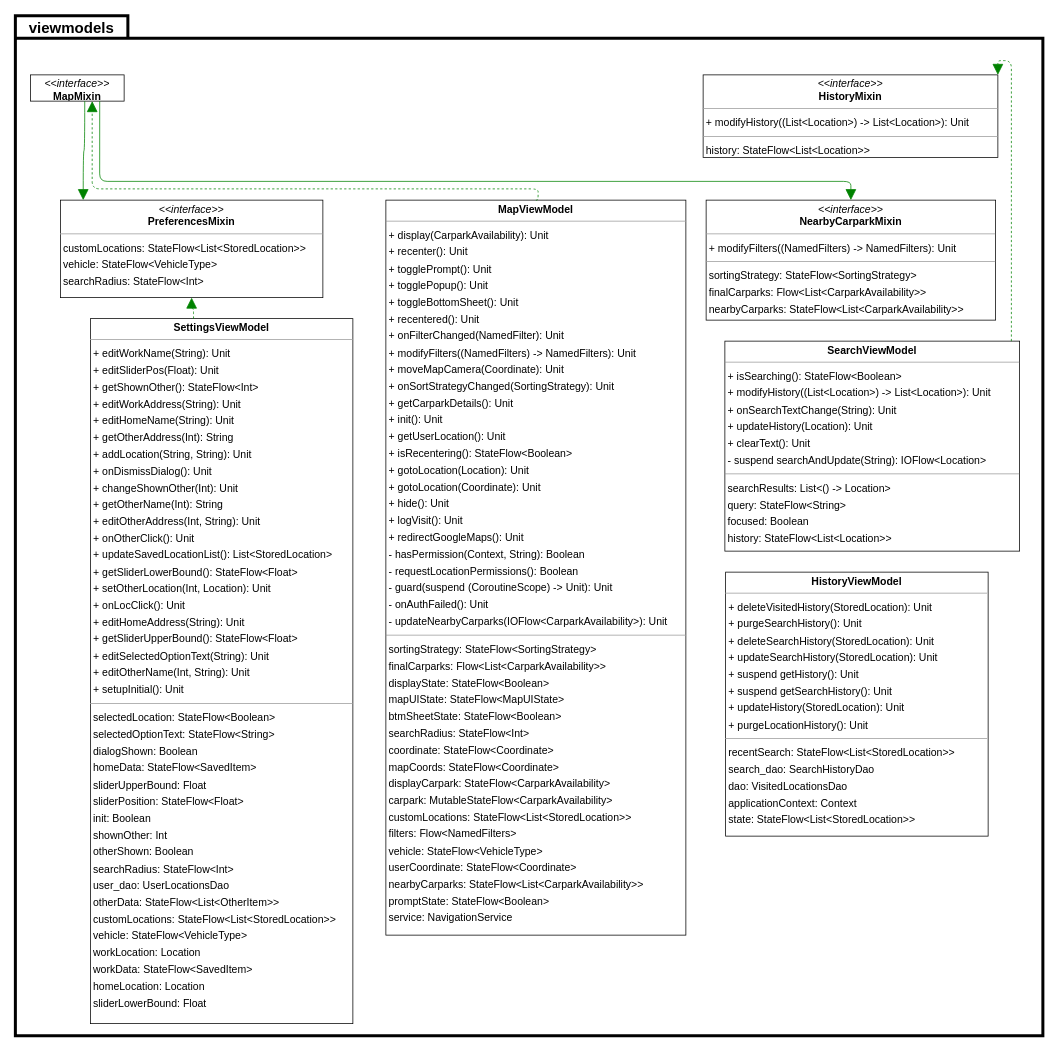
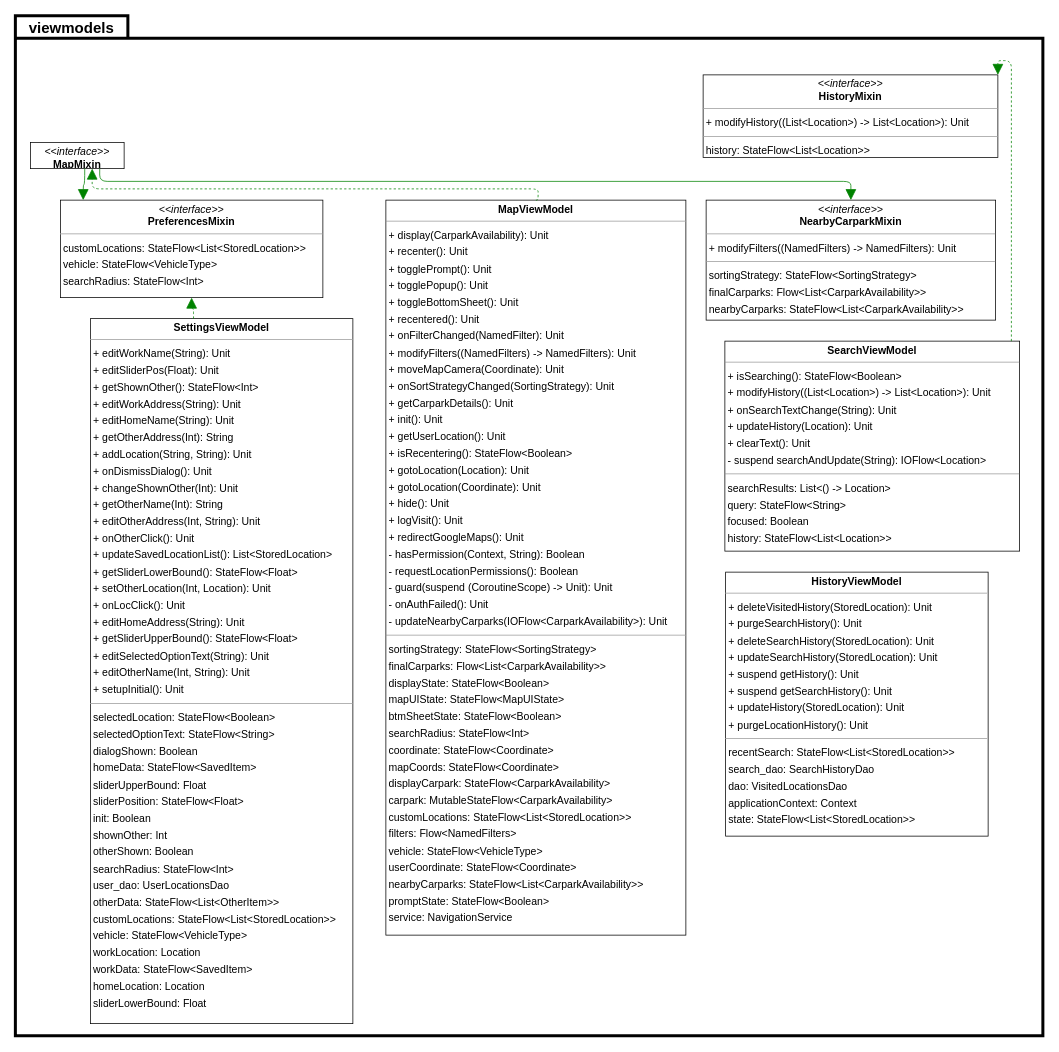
- <mxCell id="6" value="&lt;p style=&quot;margin:0px;margin-top:4px;text-align:center;&quot;&gt;&lt;i&gt;&amp;lt;&amp;lt;interface&amp;gt;&amp;gt;&lt;/i&gt;&lt;br/&gt;&lt;b&gt;MapMixin&lt;/b&gt;&lt;/p&gt;&lt;hr size=&quot;1&quot;/&gt;" style="verticalAlign=top;align=left;overflow=fill;fontSize=14;fontFamily=Helvetica;html=1;rounded=0;shadow=0;comic=0;labelBackgroundColor=none;strokeWidth=1;" vertex="1" parent="2"><mxGeometry x="20" y="79" width="125" height="35" as="geometry" /></mxCell>
+ <mxCell id="6" value="&lt;p style=&quot;margin:0px;margin-top:4px;text-align:center;&quot;&gt;&lt;i&gt;&amp;lt;&amp;lt;interface&amp;gt;&amp;gt;&lt;/i&gt;&lt;br/&gt;&lt;b&gt;MapMixin&lt;/b&gt;&lt;/p&gt;&lt;hr size=&quot;1&quot;/&gt;" style="verticalAlign=top;align=left;overflow=fill;fontSize=14;fontFamily=Helvetica;html=1;rounded=0;shadow=0;comic=0;labelBackgroundColor=none;strokeWidth=1;" vertex="1" parent="2"><mxGeometry x="20" y="169" width="125" height="35" as="geometry" /></mxCell>
